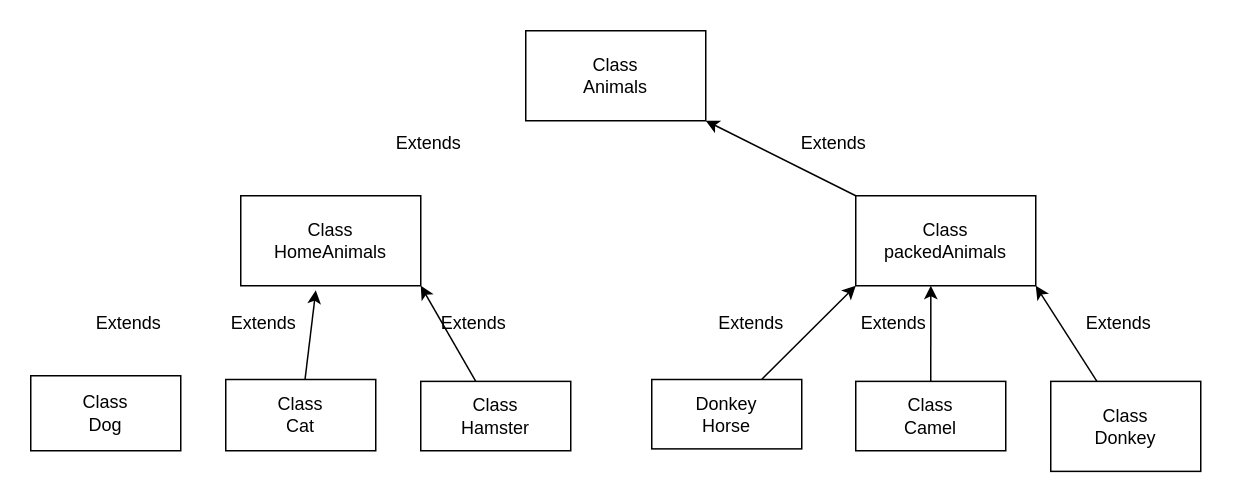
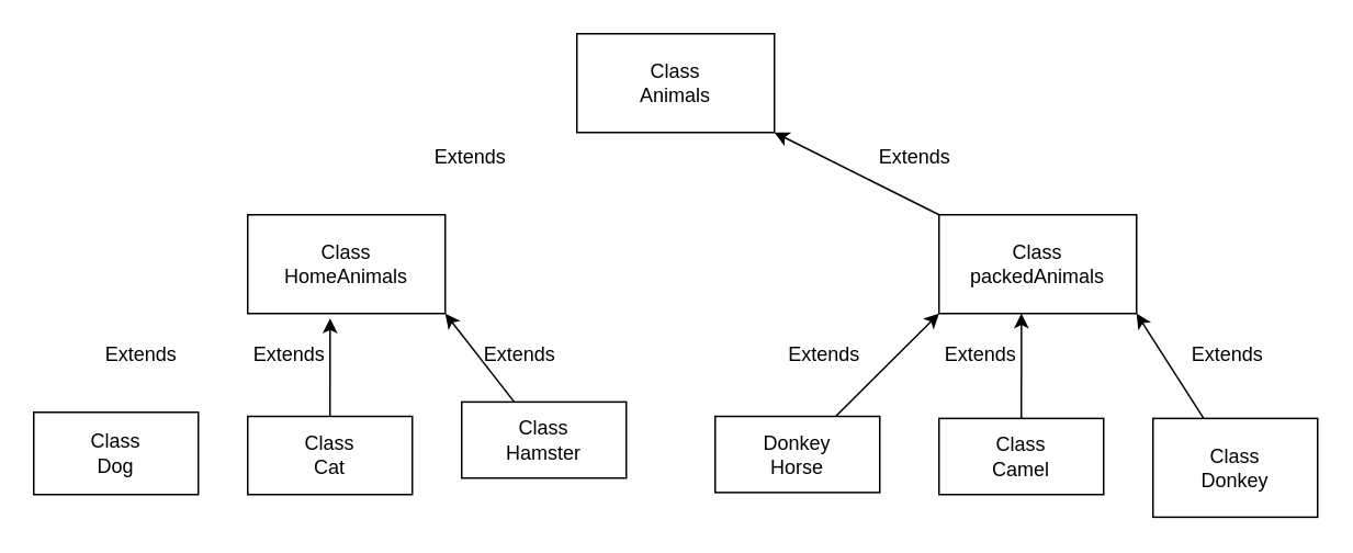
- <mxCell id="3" value="Class&lt;br&gt;HomeAnimals" style="rounded=0;whiteSpace=wrap;html=1;" parent="1" vertex="1"><mxGeometry x="160" y="130" width="120" height="60" as="geometry" /></mxCell>
+ <mxCell id="3" value="Class&lt;br&gt;HomeAnimals" style="rounded=0;whiteSpace=wrap;html=1;" parent="1" vertex="1"><mxGeometry x="150" y="130" width="120" height="60" as="geometry" /></mxCell>
- <mxCell id="10" value="Class&lt;br&gt;Hamster" style="rounded=0;whiteSpace=wrap;html=1;" parent="1" vertex="1"><mxGeometry x="280" y="253.75" width="100" height="46.25" as="geometry" /></mxCell>
+ <mxCell id="10" value="Class&lt;br&gt;Hamster" style="rounded=0;whiteSpace=wrap;html=1;" parent="1" vertex="1"><mxGeometry x="280" y="243.75" width="100" height="46.25" as="geometry" /></mxCell>
